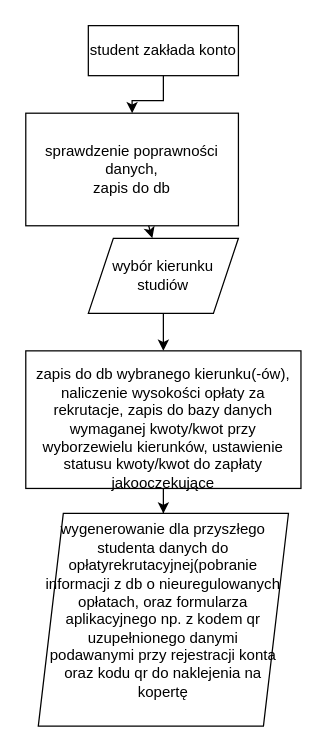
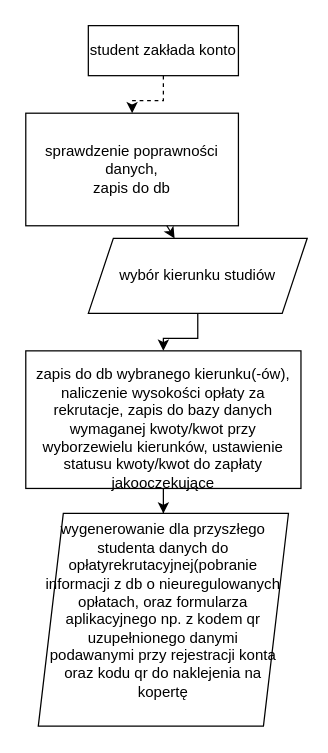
- <mxCell id="3" value="" style="edgeStyle=orthogonalEdgeStyle;rounded=0;orthogonalLoop=1;jettySize=auto;html=1;" edge="1" parent="1" source="2" target="4"><mxGeometry relative="1" as="geometry" /></mxCell>
+ <mxCell id="3" value="" style="edgeStyle=orthogonalEdgeStyle;rounded=0;orthogonalLoop=1;jettySize=auto;html=1;dashed=1;" edge="1" parent="1" source="2" target="4"><mxGeometry relative="1" as="geometry" /></mxCell>
- <mxCell id="6" value="wybór kierunku studiów" style="shape=parallelogram;perimeter=parallelogramPerimeter;whiteSpace=wrap;html=1;fixedSize=1;" vertex="1" parent="1"><mxGeometry x="70" y="190" width="120" height="60" as="geometry" /></mxCell>
+ <mxCell id="6" value="wybór kierunku studiów" style="shape=parallelogram;perimeter=parallelogramPerimeter;whiteSpace=wrap;html=1;fixedSize=1;" vertex="1" parent="1"><mxGeometry x="70" y="190" width="175" height="60" as="geometry" /></mxCell>
